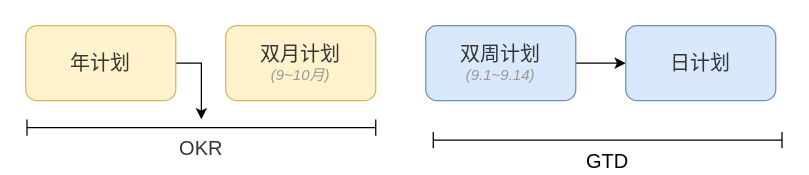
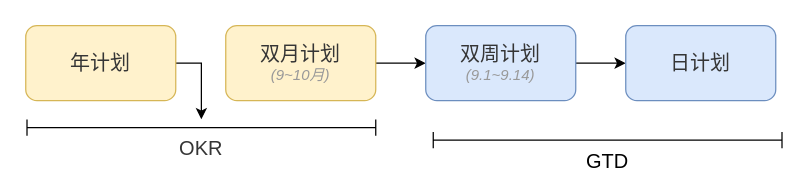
+ <mxCell id="4" style="edgeStyle=orthogonalEdgeStyle;rounded=0;orthogonalLoop=1;jettySize=auto;html=1;exitX=1;exitY=0.5;exitDx=0;exitDy=0;entryX=0;entryY=0.5;entryDx=0;entryDy=0;" parent="1" source="5" target="7" edge="1"><mxGeometry relative="1" as="geometry" /></mxCell>
